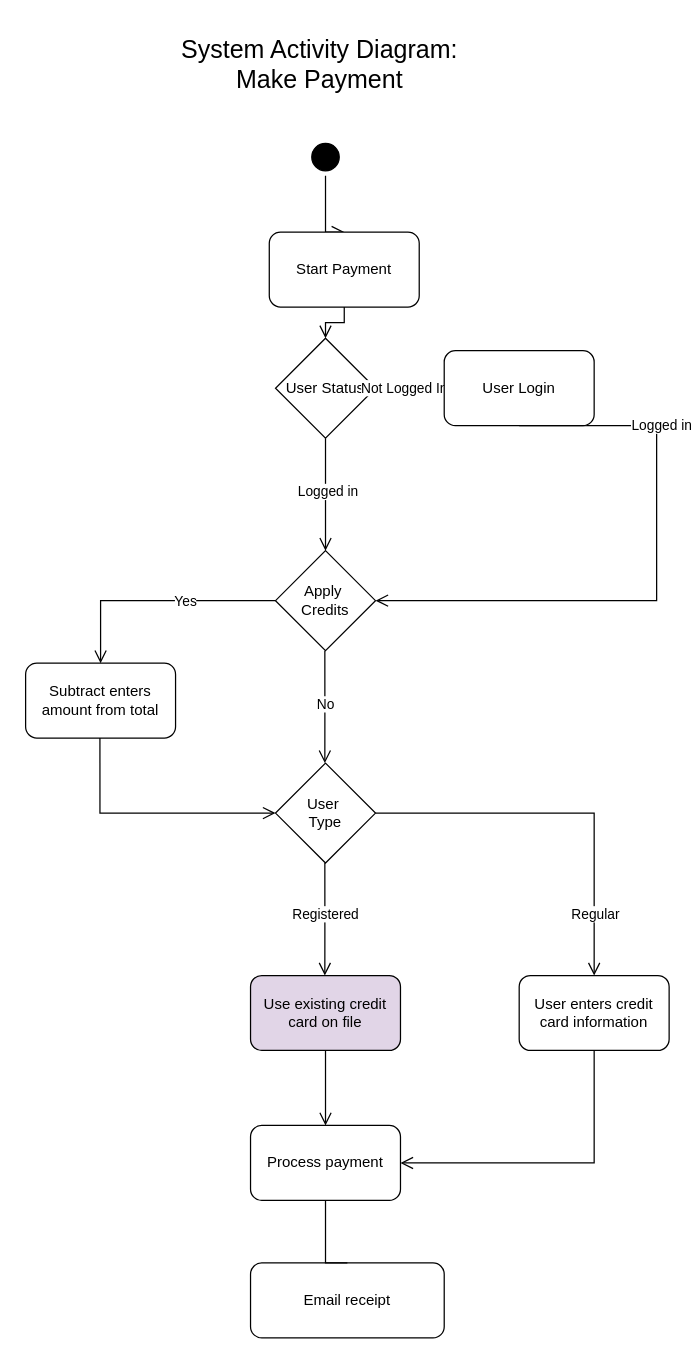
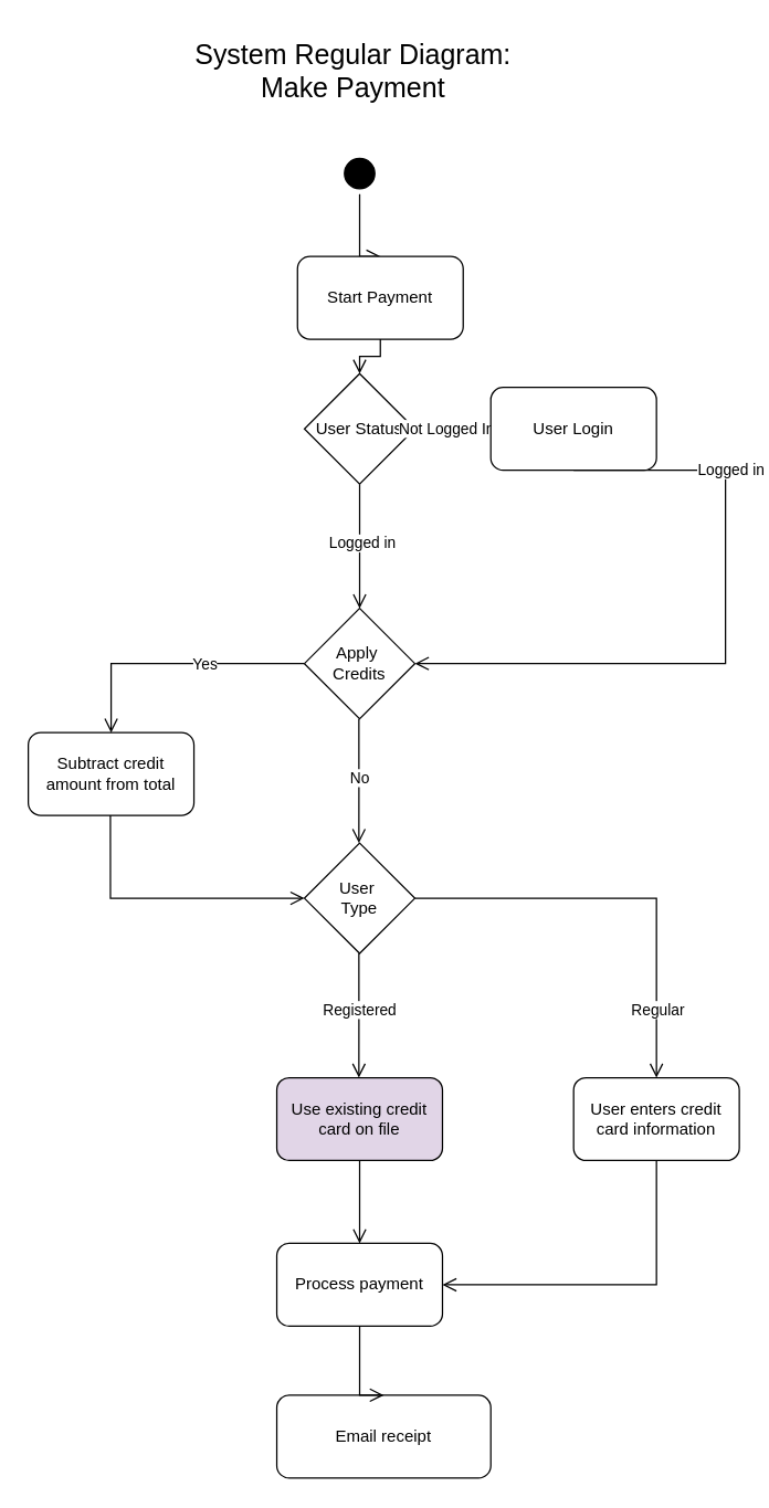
- <mxCell id="6" value="&lt;font style=&quot;font-size: 20px;&quot;&gt;System Activity Diagram:&lt;/font&gt;&lt;div&gt;&lt;span style=&quot;font-size: 20px;&quot;&gt;Make Payment&lt;/span&gt;&lt;/div&gt;" style="text;html=1;align=center;verticalAlign=middle;resizable=0;points=[];autosize=1;strokeColor=none;fillColor=none;" vertex="1" parent="1"><mxGeometry x="135" y="20" width="240" height="60" as="geometry" /></mxCell>
+ <mxCell id="6" value="&lt;font style=&quot;font-size: 20px;&quot;&gt;System Regular Diagram:&lt;/font&gt;&lt;div&gt;&lt;span style=&quot;font-size: 20px;&quot;&gt;Make Payment&lt;/span&gt;&lt;/div&gt;" style="text;html=1;align=center;verticalAlign=middle;resizable=0;points=[];autosize=1;strokeColor=none;fillColor=none;" vertex="1" parent="1"><mxGeometry x="135" y="20" width="240" height="60" as="geometry" /></mxCell>
- <mxCell id="15" value="Subtract enters amount from total" style="rounded=1;whiteSpace=wrap;html=1;" vertex="1" parent="1"><mxGeometry x="20" y="530" width="120" height="60" as="geometry" /></mxCell>
+ <mxCell id="15" value="Subtract credit amount from total" style="rounded=1;whiteSpace=wrap;html=1;" vertex="1" parent="1"><mxGeometry x="20" y="530" width="120" height="60" as="geometry" /></mxCell>
- <mxCell id="33" value="" style="edgeStyle=orthogonalEdgeStyle;html=1;verticalAlign=bottom;endArrow=none;endSize=8;strokeColor=#000000;rounded=0;exitX=0.5;exitY=1;exitDx=0;exitDy=0;entryX=0.5;entryY=0;entryDx=0;entryDy=0;" edge="1" parent="1" source="29" target="32"><mxGeometry relative="1" as="geometry"><mxPoint x="270" y="910" as="targetPoint" /><mxPoint x="270" y="850" as="sourcePoint" /><Array as="points"><mxPoint x="260" y="980" /><mxPoint x="260" y="980" /></Array></mxGeometry></mxCell>
+ <mxCell id="33" value="" style="edgeStyle=orthogonalEdgeStyle;html=1;verticalAlign=bottom;endArrow=open;endSize=8;strokeColor=#000000;rounded=0;exitX=0.5;exitY=1;exitDx=0;exitDy=0;entryX=0.5;entryY=0;entryDx=0;entryDy=0;" edge="1" parent="1" source="29" target="32"><mxGeometry relative="1" as="geometry"><mxPoint x="270" y="910" as="targetPoint" /><mxPoint x="270" y="850" as="sourcePoint" /><Array as="points"><mxPoint x="260" y="980" /><mxPoint x="260" y="980" /></Array></mxGeometry></mxCell>
